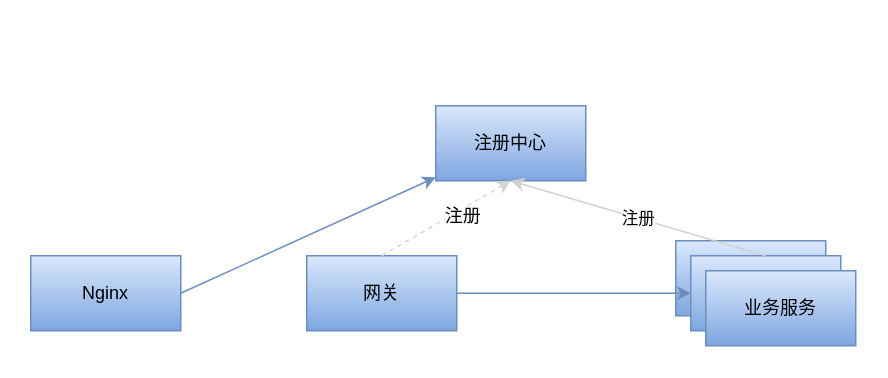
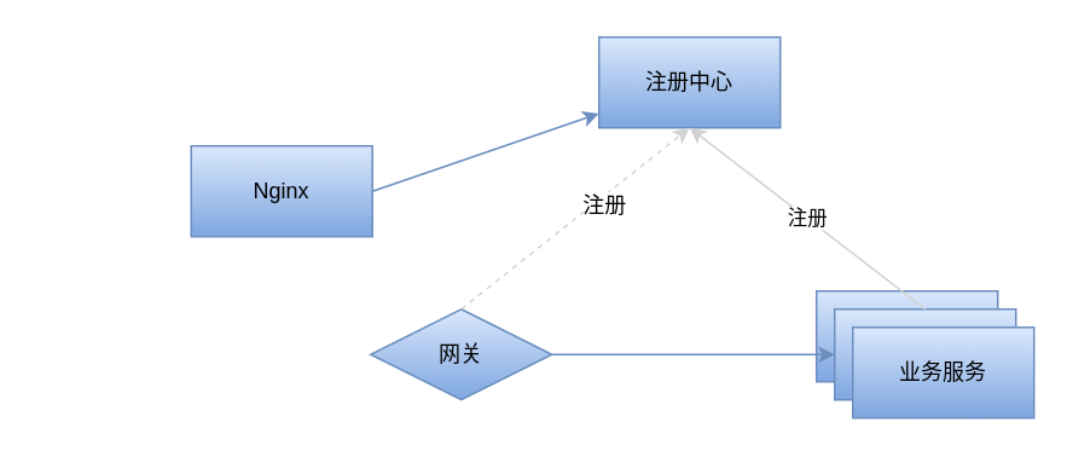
- <mxCell id="2" value="注册中心" style="rounded=0;whiteSpace=wrap;html=1;gradientColor=#7ea6e0;fillColor=#dae8fc;strokeColor=#6c8ebf;" parent="1" vertex="1"><mxGeometry x="290" y="70" width="100" height="50" as="geometry" /></mxCell>
+ <mxCell id="2" value="注册中心" style="rounded=0;whiteSpace=wrap;html=1;gradientColor=#7ea6e0;fillColor=#dae8fc;strokeColor=#6c8ebf;" parent="1" vertex="1"><mxGeometry x="330" y="20" width="100" height="50" as="geometry" /></mxCell>
- <mxCell id="6" value="Nginx" style="rounded=0;whiteSpace=wrap;html=1;gradientColor=#7ea6e0;fillColor=#dae8fc;strokeColor=#6c8ebf;" parent="1" vertex="1"><mxGeometry x="20" y="170" width="100" height="50" as="geometry" /></mxCell>
+ <mxCell id="6" value="Nginx" style="rounded=0;whiteSpace=wrap;html=1;gradientColor=#7ea6e0;fillColor=#dae8fc;strokeColor=#6c8ebf;" parent="1" vertex="1"><mxGeometry x="105" y="80" width="100" height="50" as="geometry" /></mxCell>
- <mxCell id="3" value="网关" style="rounded=0;whiteSpace=wrap;html=1;gradientColor=#7ea6e0;fillColor=#dae8fc;strokeColor=#6c8ebf;" parent="1" vertex="1"><mxGeometry x="204" y="170" width="100" height="50" as="geometry" /></mxCell>
+ <mxCell id="3" value="网关" style="rhombus;whiteSpace=wrap;html=1;gradientColor=#7ea6e0;fillColor=#dae8fc;strokeColor=#6c8ebf;" parent="1" vertex="1"><mxGeometry x="204" y="170" width="100" height="50" as="geometry" /></mxCell>
